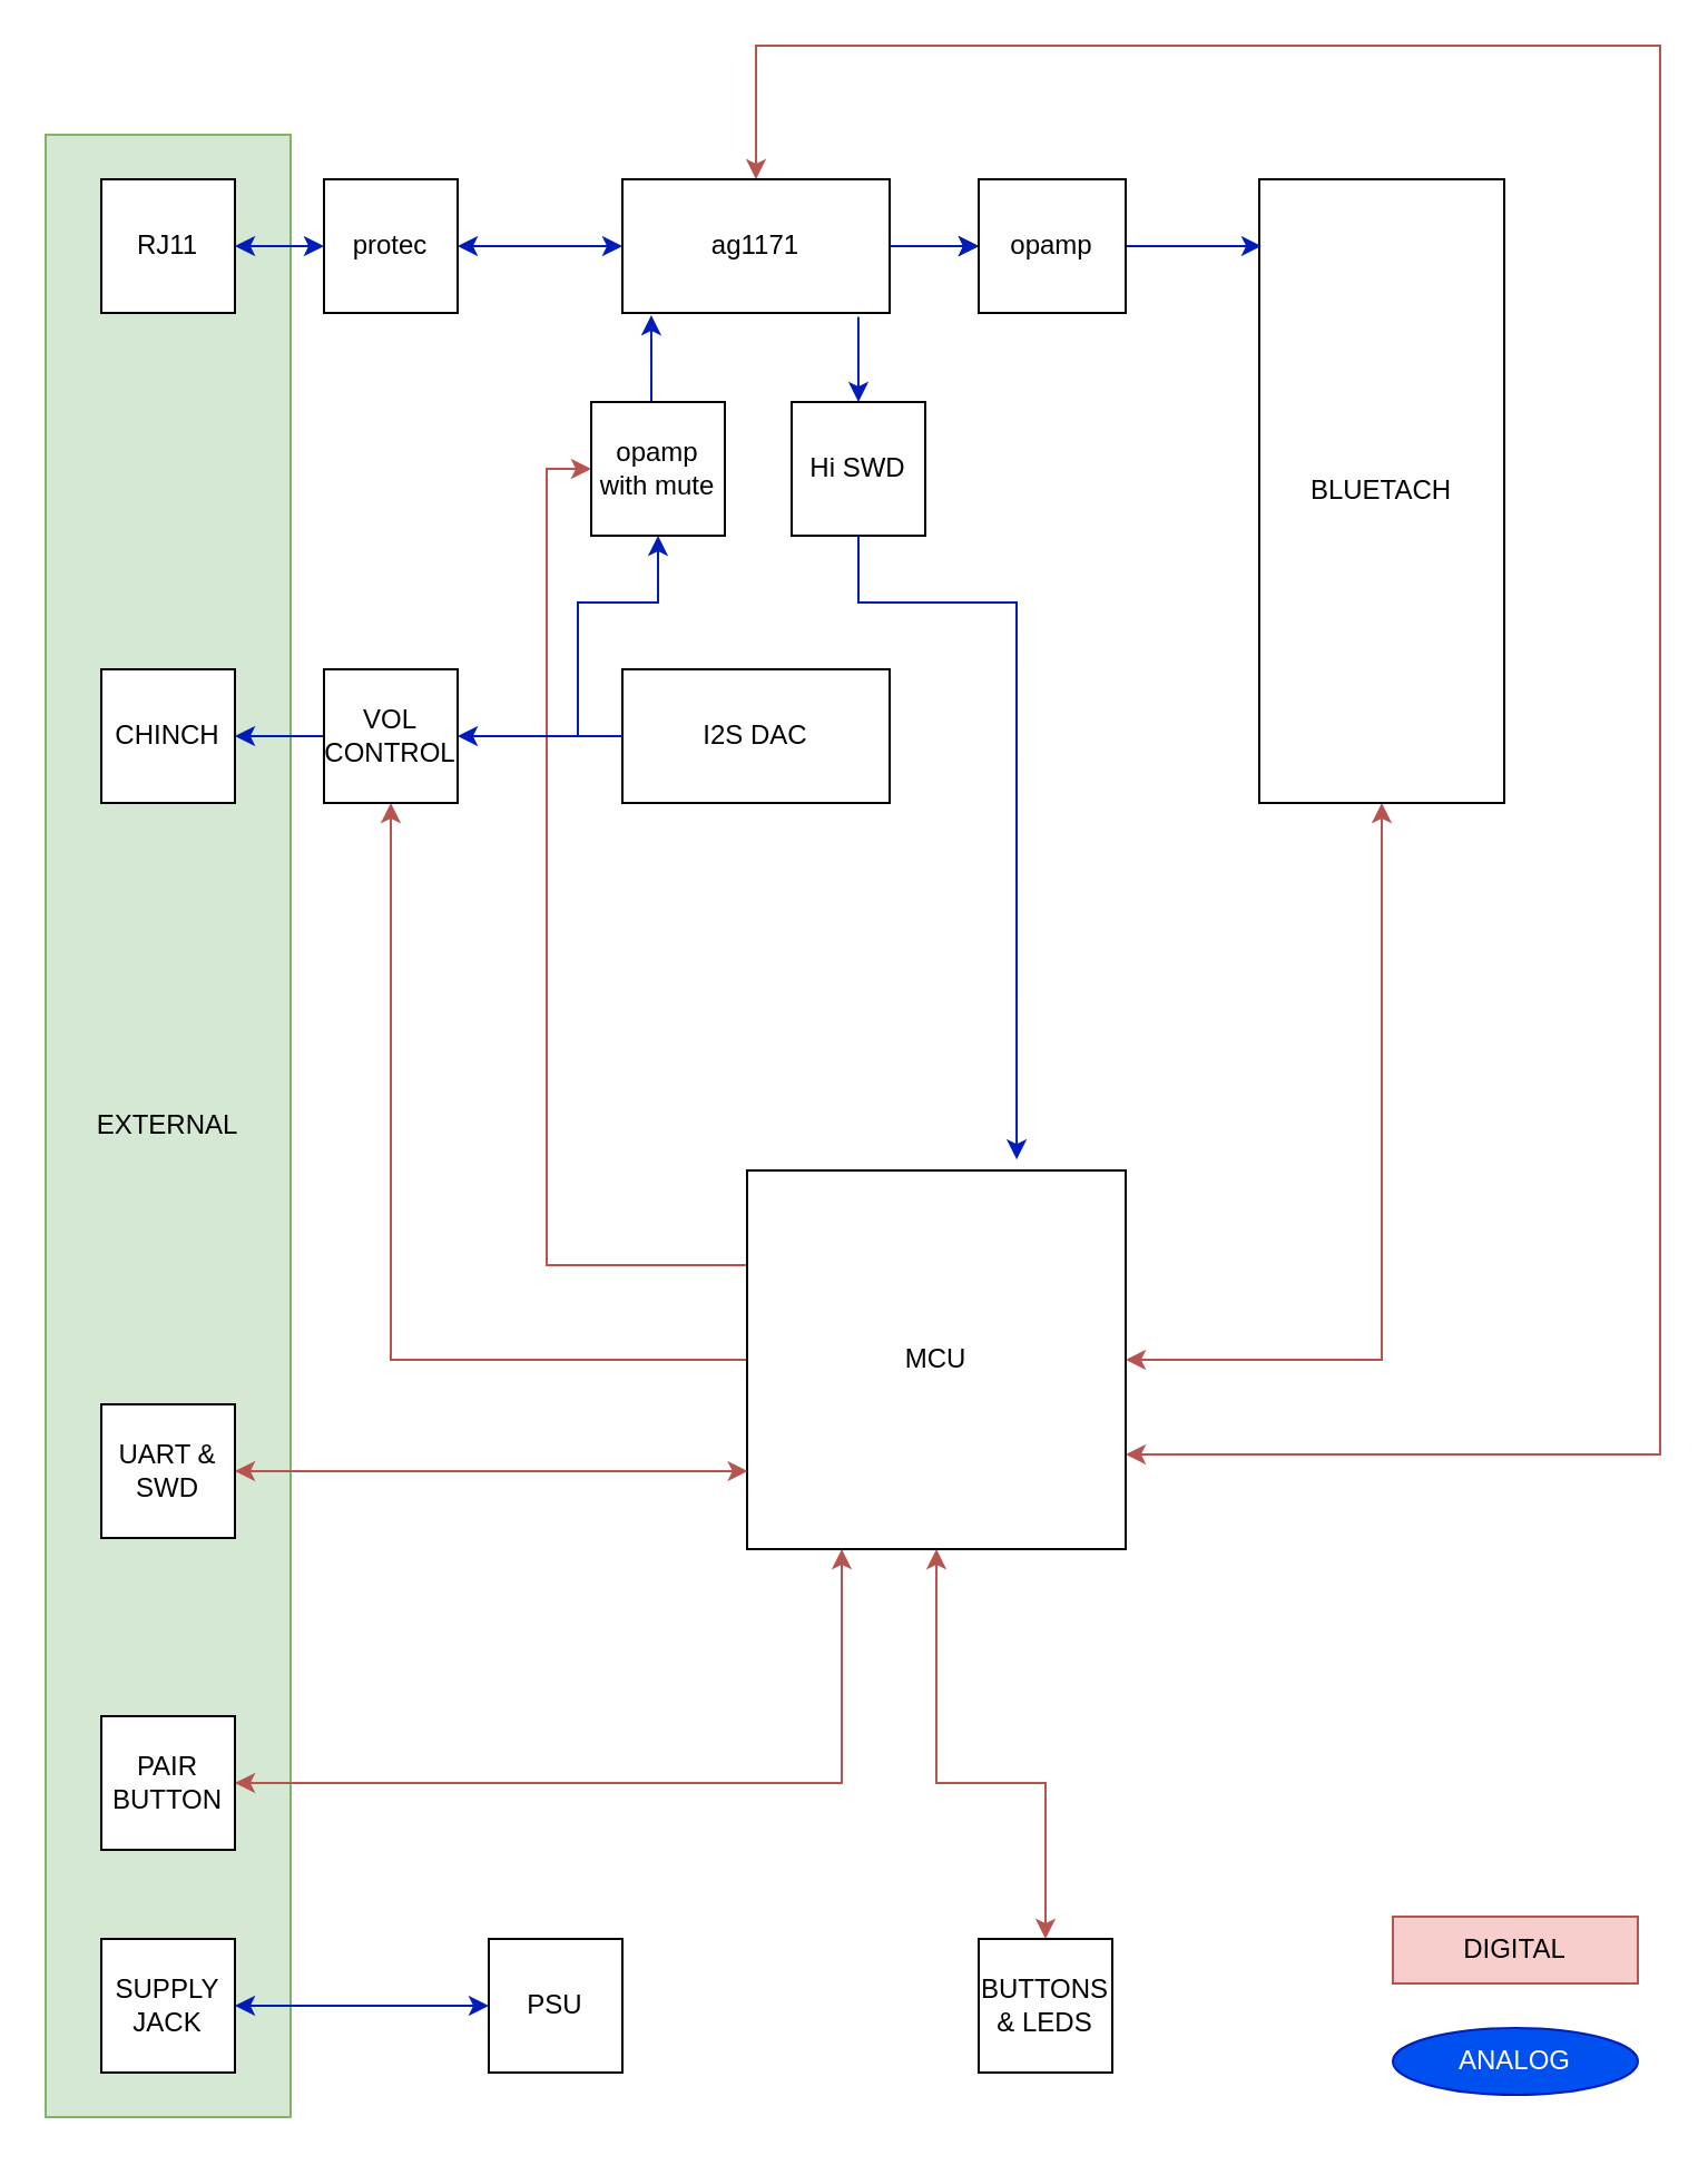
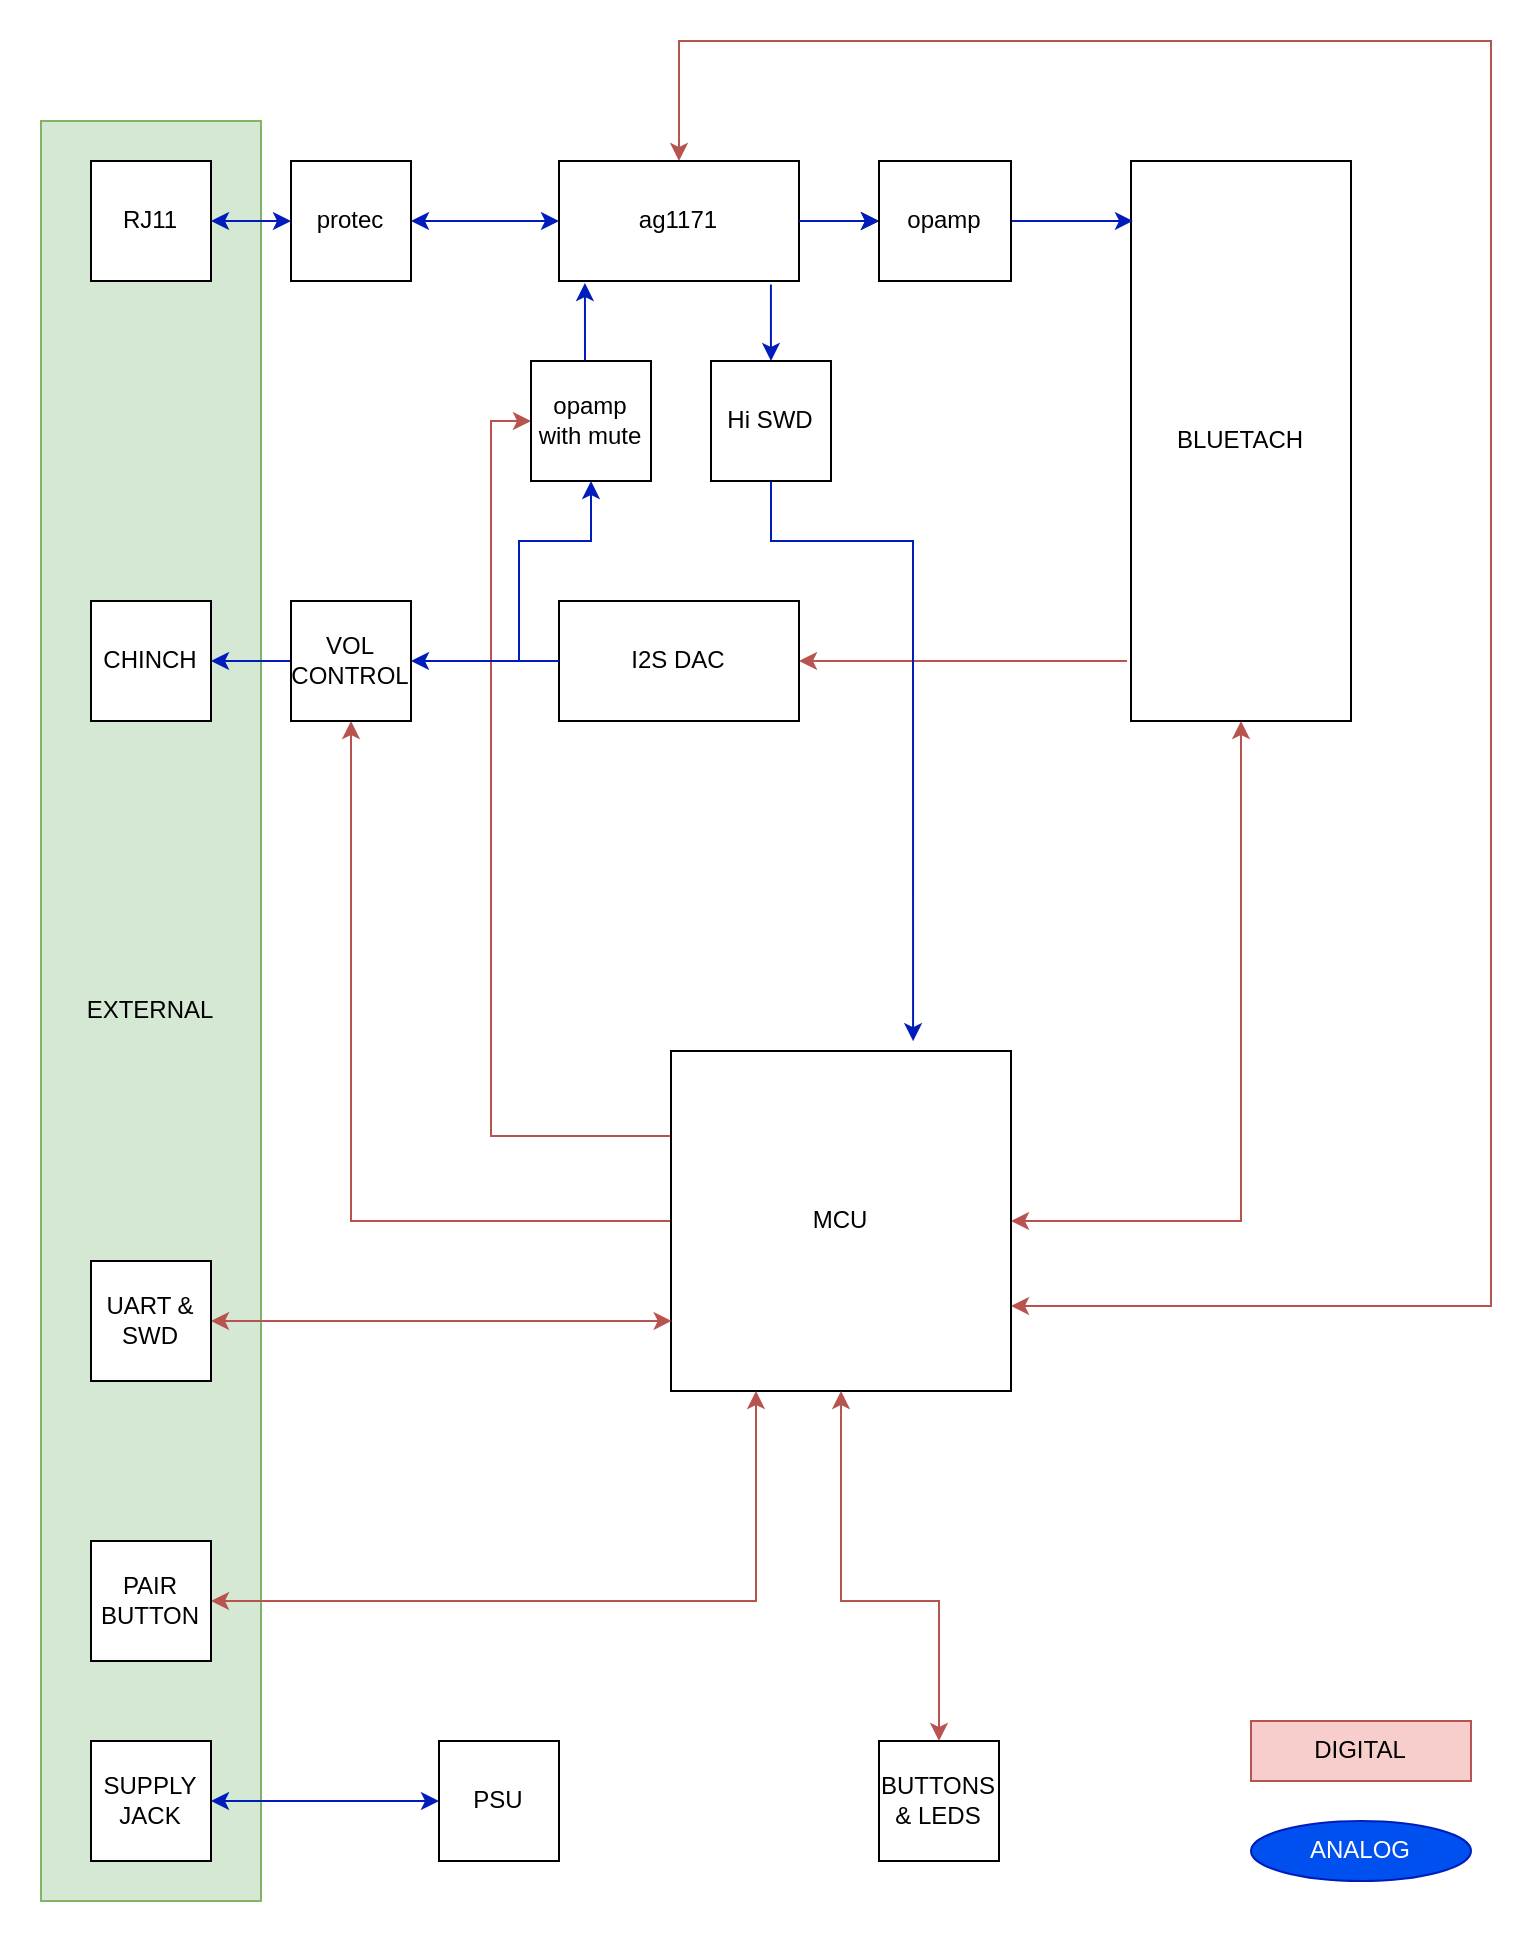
+ <mxCell id="18" style="edgeStyle=orthogonalEdgeStyle;rounded=0;orthogonalLoop=1;jettySize=auto;html=1;exitX=1;exitY=0.5;exitDx=0;exitDy=0;entryX=-0.018;entryY=0.893;entryDx=0;entryDy=0;entryPerimeter=0;startArrow=classic;startFill=1;endArrow=none;endFill=0;fillColor=#f8cecc;strokeColor=#b85450;" edge="1" parent="1" source="19" target="22"><mxGeometry relative="1" as="geometry" /></mxCell>
